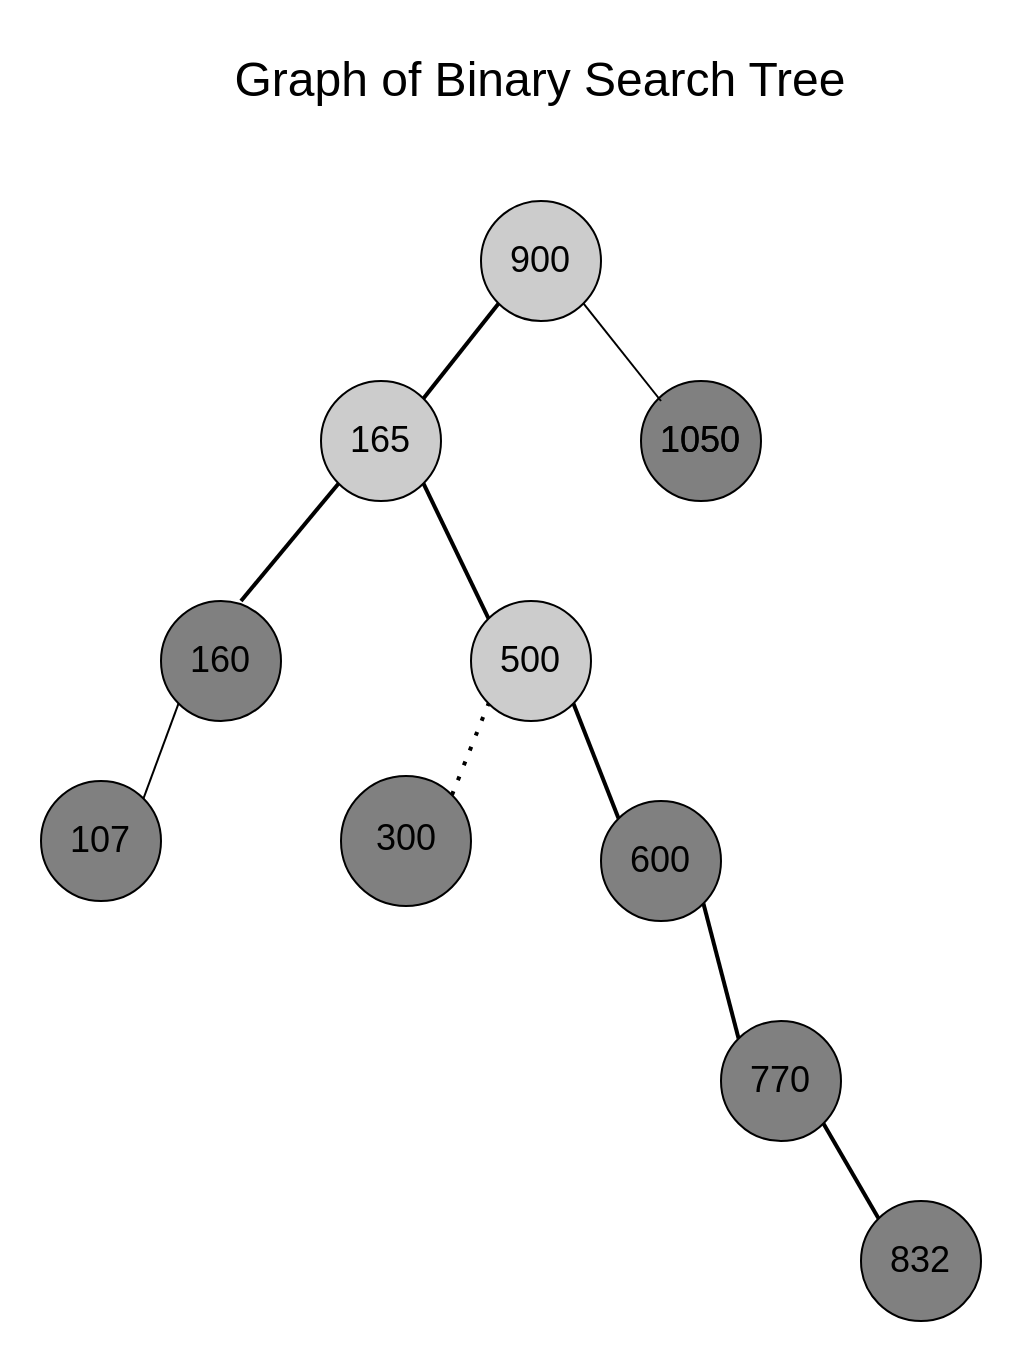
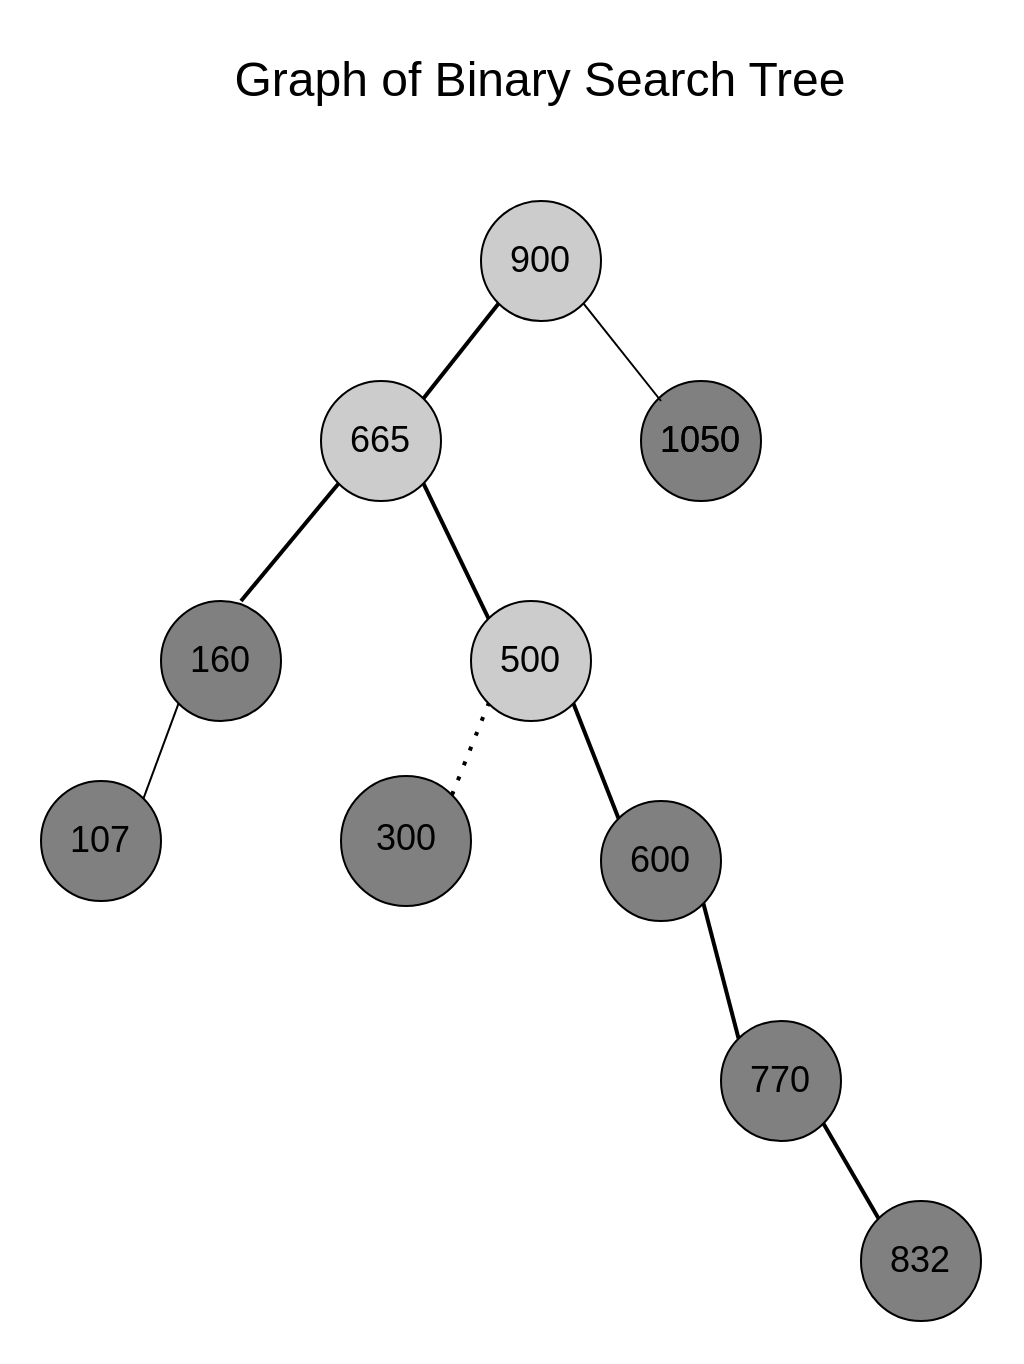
- <mxCell id="11" value="&lt;font style=&quot;font-size: 18px;&quot;&gt;165&lt;/font&gt;" style="text;html=1;align=center;verticalAlign=middle;whiteSpace=wrap;rounded=0;" vertex="1" parent="1"><mxGeometry x="160" y="205" width="60" height="30" as="geometry" /></mxCell>
+ <mxCell id="11" value="&lt;font style=&quot;font-size: 18px;&quot;&gt;665&lt;/font&gt;" style="text;html=1;align=center;verticalAlign=middle;whiteSpace=wrap;rounded=0;" vertex="1" parent="1"><mxGeometry x="160" y="205" width="60" height="30" as="geometry" /></mxCell>
